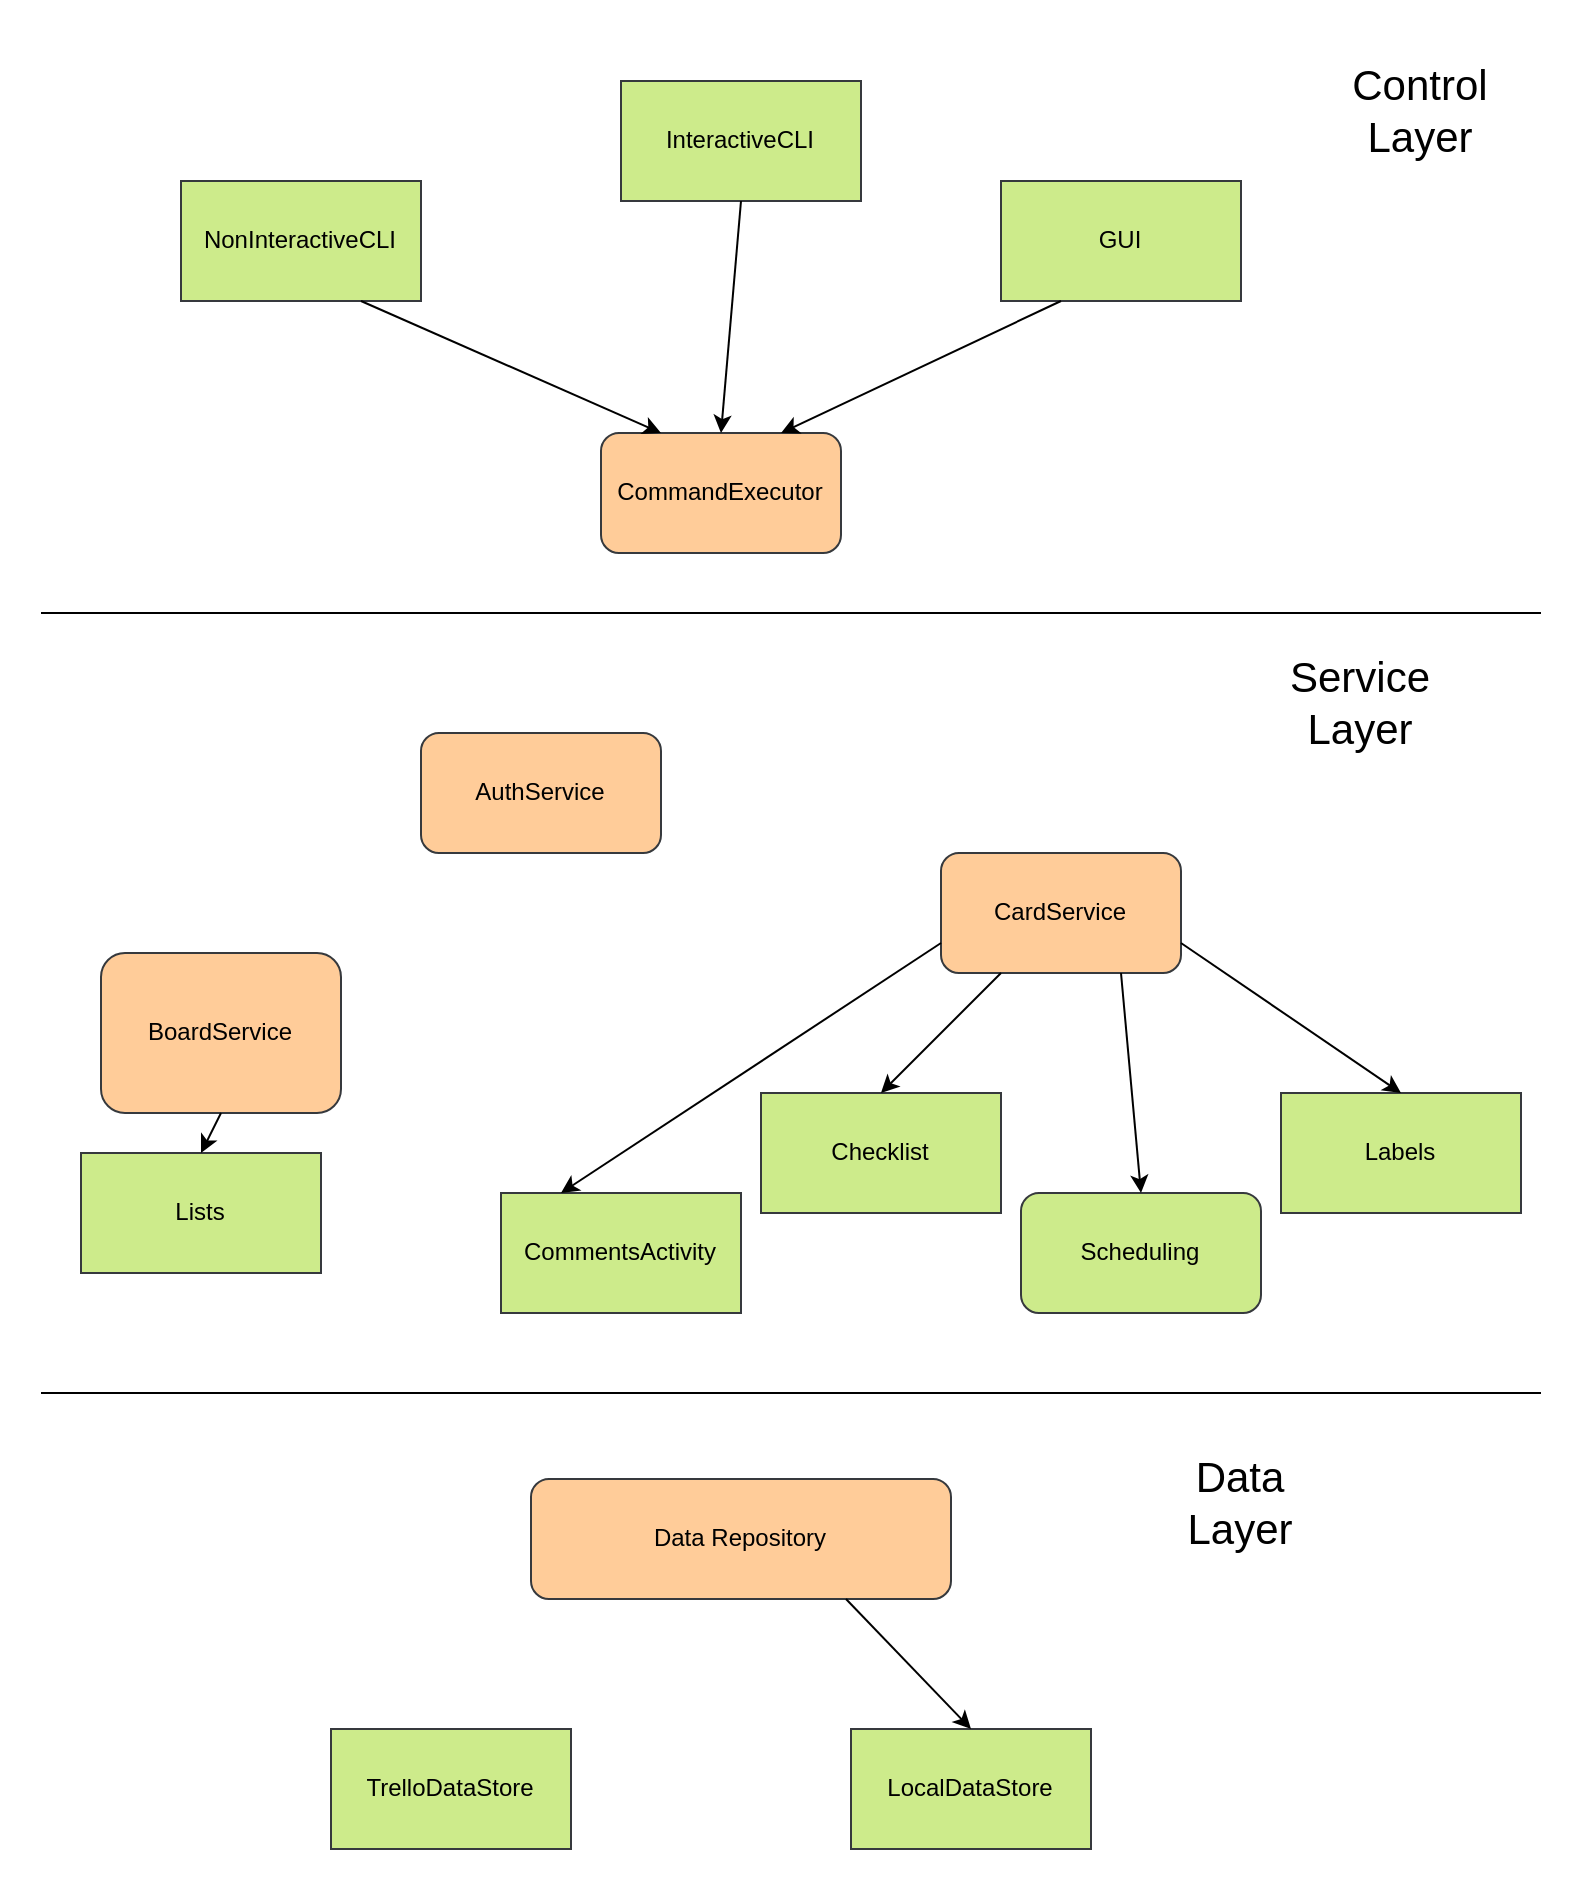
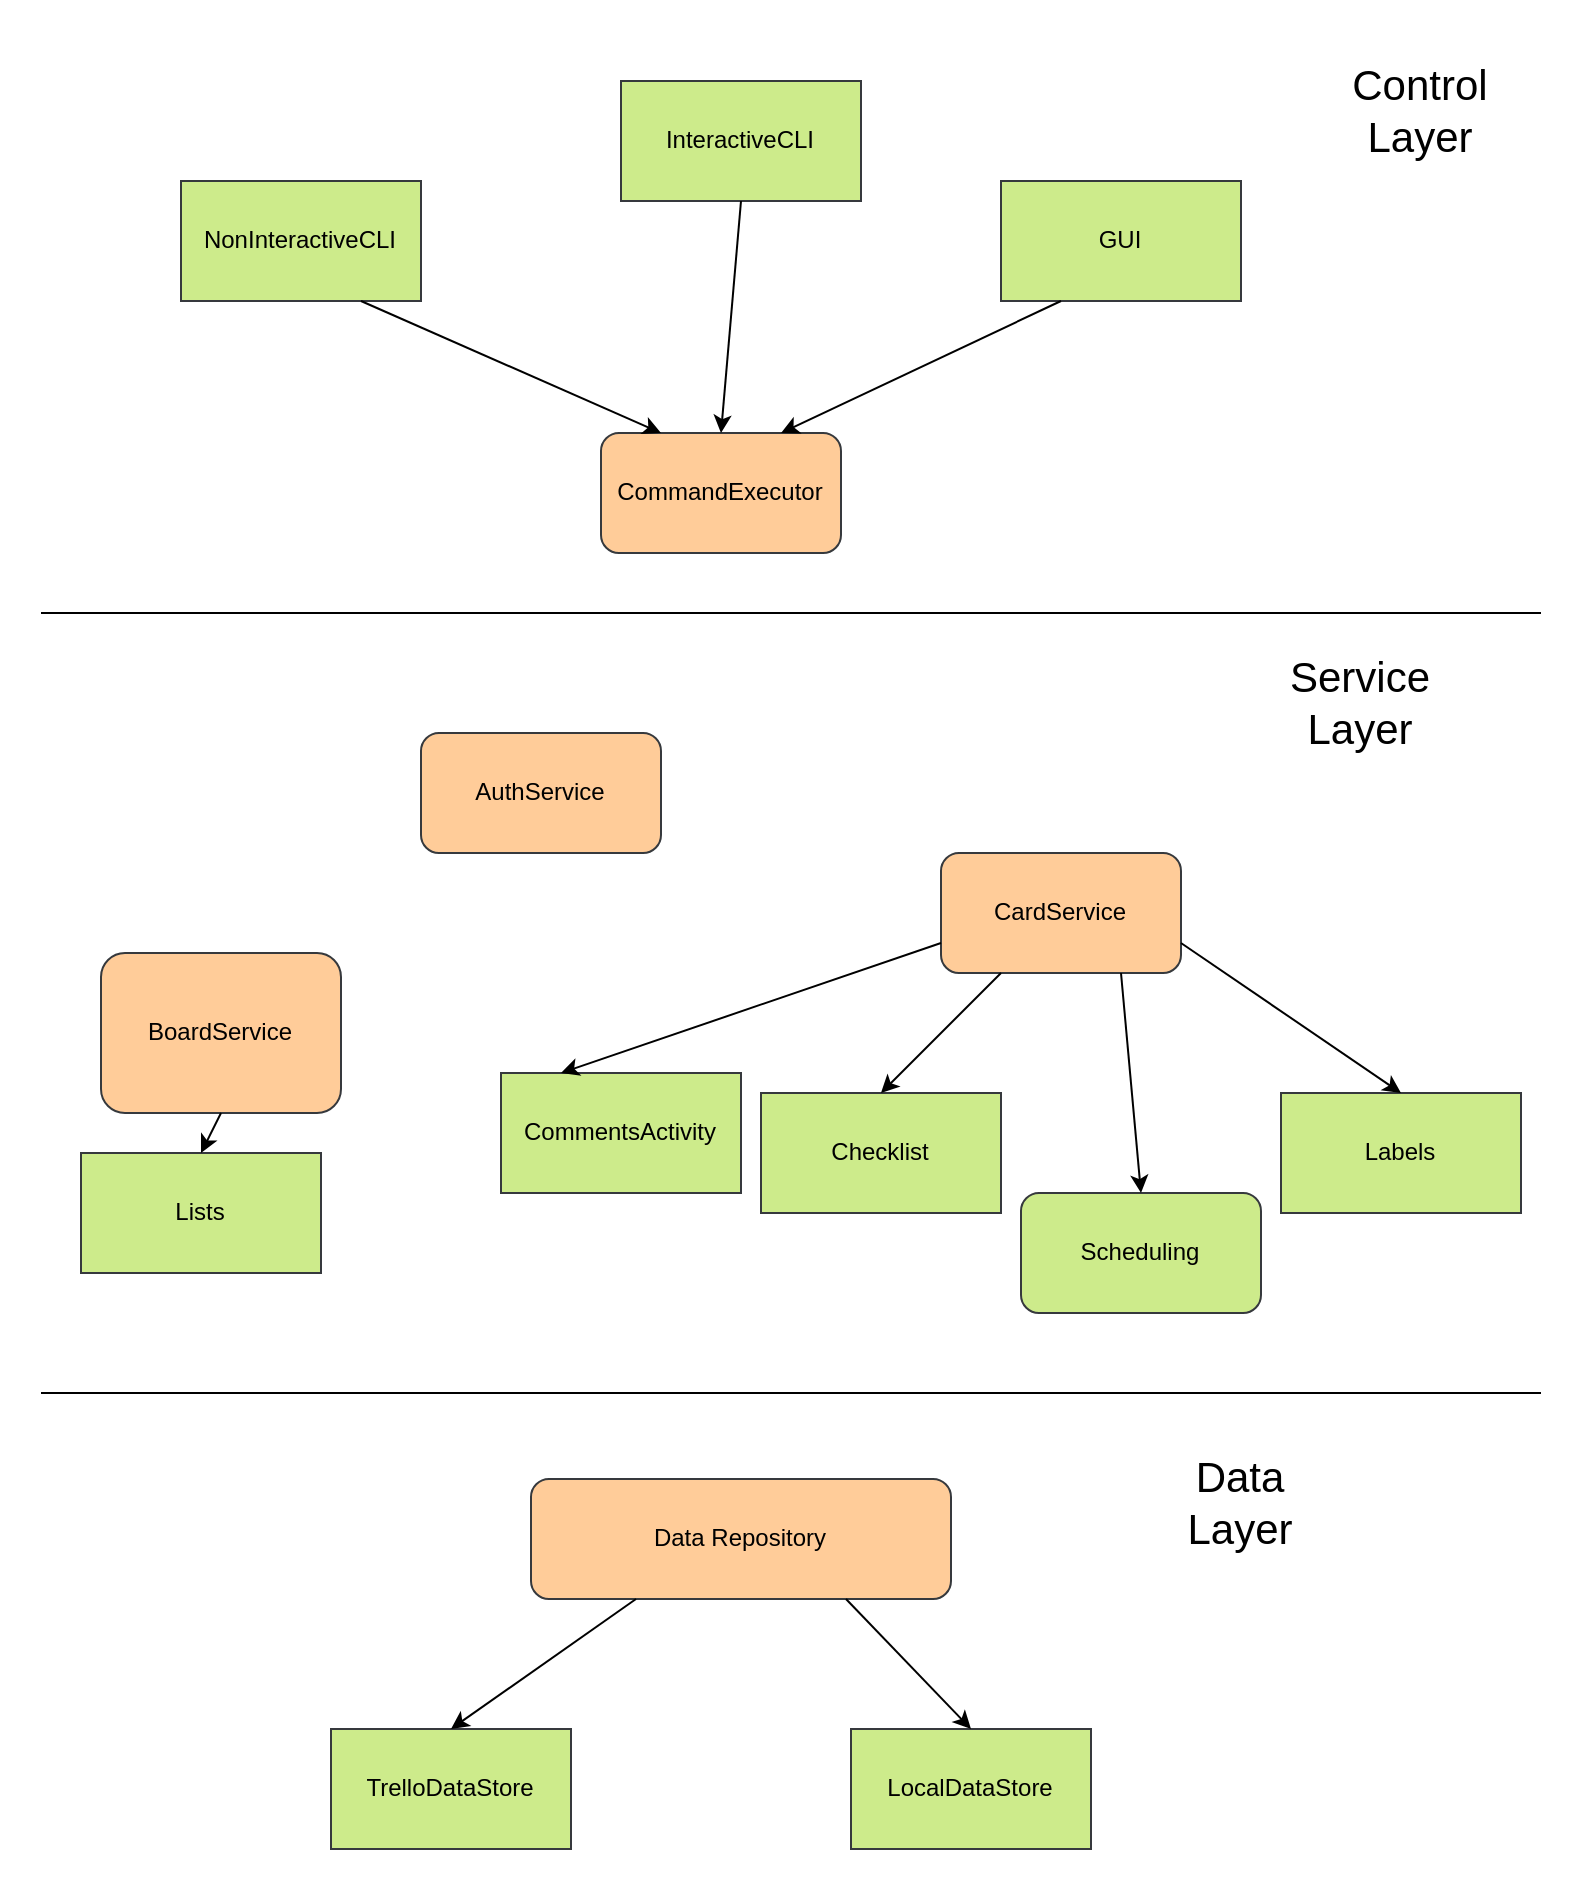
- <mxCell id="7" value="CommentsActivity" style="rounded=0;whiteSpace=wrap;html=1;fillColor=#cdeb8b;strokeColor=#36393d;" vertex="1" parent="1"><mxGeometry x="250" y="596" width="120" height="60" as="geometry" /></mxCell>
+ <mxCell id="7" value="CommentsActivity" style="rounded=0;whiteSpace=wrap;html=1;fillColor=#cdeb8b;strokeColor=#36393d;" vertex="1" parent="1"><mxGeometry x="250" y="536" width="120" height="60" as="geometry" /></mxCell>
+ <mxCell id="14" value="" style="endArrow=classic;html=1;exitX=0.25;exitY=1;exitDx=0;exitDy=0;entryX=0.5;entryY=0;entryDx=0;entryDy=0;" edge="1" parent="1" source="2" target="3"><mxGeometry width="50" height="50" relative="1" as="geometry"><mxPoint x="385" y="684" as="sourcePoint" /><mxPoint x="385" y="684" as="targetPoint" /></mxGeometry></mxCell>
